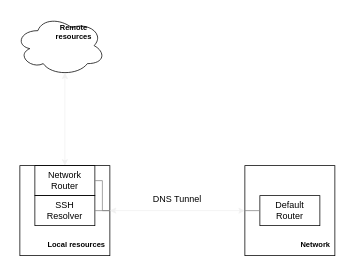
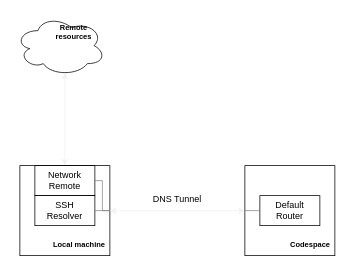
- <mxCell id="13" value="Network Router" style="text;html=1;strokeColor=none;fillColor=none;align=center;verticalAlign=middle;whiteSpace=wrap;rounded=0;" vertex="1" parent="1"><mxGeometry x="56" y="225" width="60" height="30" as="geometry" /></mxCell>
+ <mxCell id="13" value="Network Remote" style="text;html=1;strokeColor=none;fillColor=none;align=center;verticalAlign=middle;whiteSpace=wrap;rounded=0;" vertex="1" parent="1"><mxGeometry x="56" y="225" width="60" height="30" as="geometry" /></mxCell>
- <mxCell id="3" value="Local resources" style="text;html=1;strokeColor=none;fillColor=none;align=right;verticalAlign=middle;whiteSpace=wrap;rounded=0;spacingRight=4;fontStyle=1;fontSize=10;" vertex="1" parent="1"><mxGeometry x="56" y="310" width="90" height="30" as="geometry" /></mxCell>
+ <mxCell id="3" value="Local machine" style="text;html=1;strokeColor=none;fillColor=none;align=right;verticalAlign=middle;whiteSpace=wrap;rounded=0;spacingRight=4;fontStyle=1;fontSize=10;" vertex="1" parent="1"><mxGeometry x="56" y="310" width="90" height="30" as="geometry" /></mxCell>
- <mxCell id="5" value="Network" style="text;html=1;strokeColor=none;fillColor=none;align=right;verticalAlign=middle;whiteSpace=wrap;rounded=0;spacingRight=4;fontSize=10;fontStyle=1" vertex="1" parent="1"><mxGeometry x="356" y="310" width="90" height="30" as="geometry" /></mxCell>
+ <mxCell id="5" value="Codespace" style="text;html=1;strokeColor=none;fillColor=none;align=right;verticalAlign=middle;whiteSpace=wrap;rounded=0;spacingRight=4;fontSize=10;fontStyle=1" vertex="1" parent="1"><mxGeometry x="356" y="310" width="90" height="30" as="geometry" /></mxCell>
